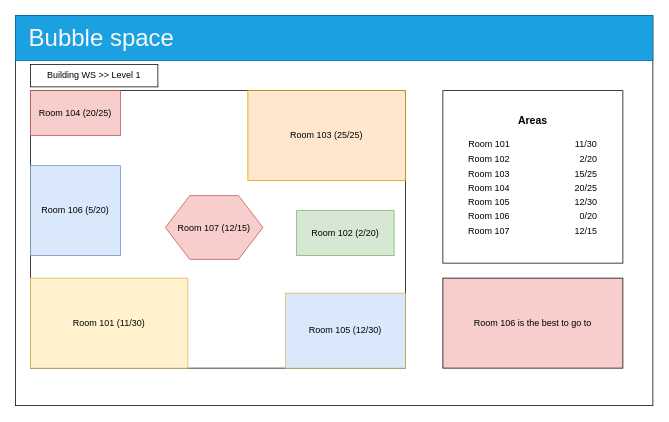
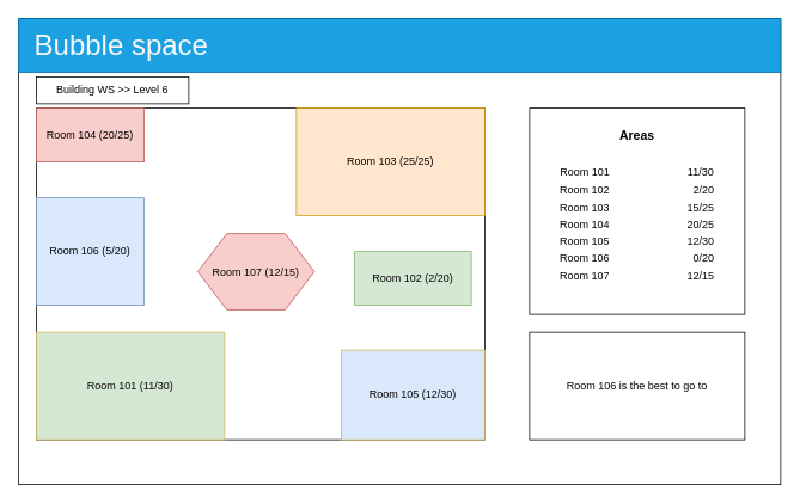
- <mxCell id="15" value="Building WS &amp;gt;&amp;gt; Level 1" style="rounded=0;whiteSpace=wrap;html=1;" vertex="1" parent="1"><mxGeometry x="40" y="85" width="170" height="30" as="geometry" /></mxCell>
+ <mxCell id="15" value="Building WS &amp;gt;&amp;gt; Level 6" style="rounded=0;whiteSpace=wrap;html=1;" vertex="1" parent="1"><mxGeometry x="40" y="85" width="170" height="30" as="geometry" /></mxCell>
- <mxCell id="12" value="&lt;font style=&quot;font-size: 14px&quot;&gt;&lt;b&gt;Areas&lt;/b&gt;&lt;/font&gt;" style="text;html=1;strokeColor=none;fillColor=none;align=center;verticalAlign=middle;whiteSpace=wrap;rounded=0;" vertex="1" parent="1"><mxGeometry x="690" y="150" width="40" height="20" as="geometry" /></mxCell>
+ <mxCell id="12" value="&lt;font style=&quot;font-size: 14px&quot;&gt;&lt;b&gt;Areas&lt;/b&gt;&lt;/font&gt;" style="text;html=1;strokeColor=none;fillColor=none;align=center;verticalAlign=middle;whiteSpace=wrap;rounded=0;" vertex="1" parent="1"><mxGeometry x="690" y="140" width="40" height="20" as="geometry" /></mxCell>
- <mxCell id="10" value="Room 101 (11/30)" style="rounded=0;whiteSpace=wrap;html=1;fillColor=#fff2cc;strokeColor=#d6b656;" vertex="1" parent="1"><mxGeometry x="40" y="370" width="210" height="120" as="geometry" /></mxCell>
+ <mxCell id="10" value="Room 101 (11/30)" style="rounded=0;whiteSpace=wrap;html=1;fillColor=#d5e8d4;strokeColor=#d6b656;" vertex="1" parent="1"><mxGeometry x="40" y="370" width="210" height="120" as="geometry" /></mxCell>
- <mxCell id="14" value="Room 106 is the best to go to" style="rounded=0;whiteSpace=wrap;html=1;fillColor=#f8cecc;" vertex="1" parent="1"><mxGeometry x="590" y="370" width="240" height="120" as="geometry" /></mxCell>
+ <mxCell id="14" value="Room 106 is the best to go to" style="rounded=0;whiteSpace=wrap;html=1;" vertex="1" parent="1"><mxGeometry x="590" y="370" width="240" height="120" as="geometry" /></mxCell>
